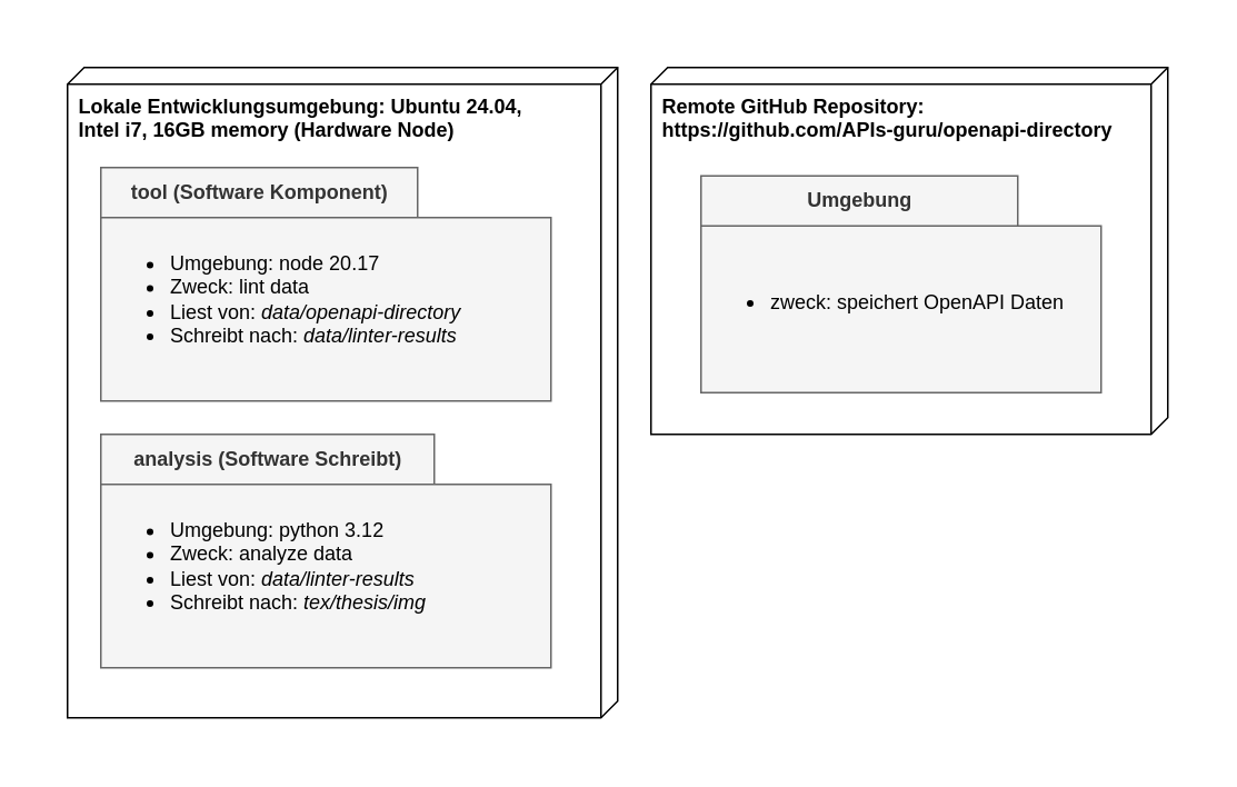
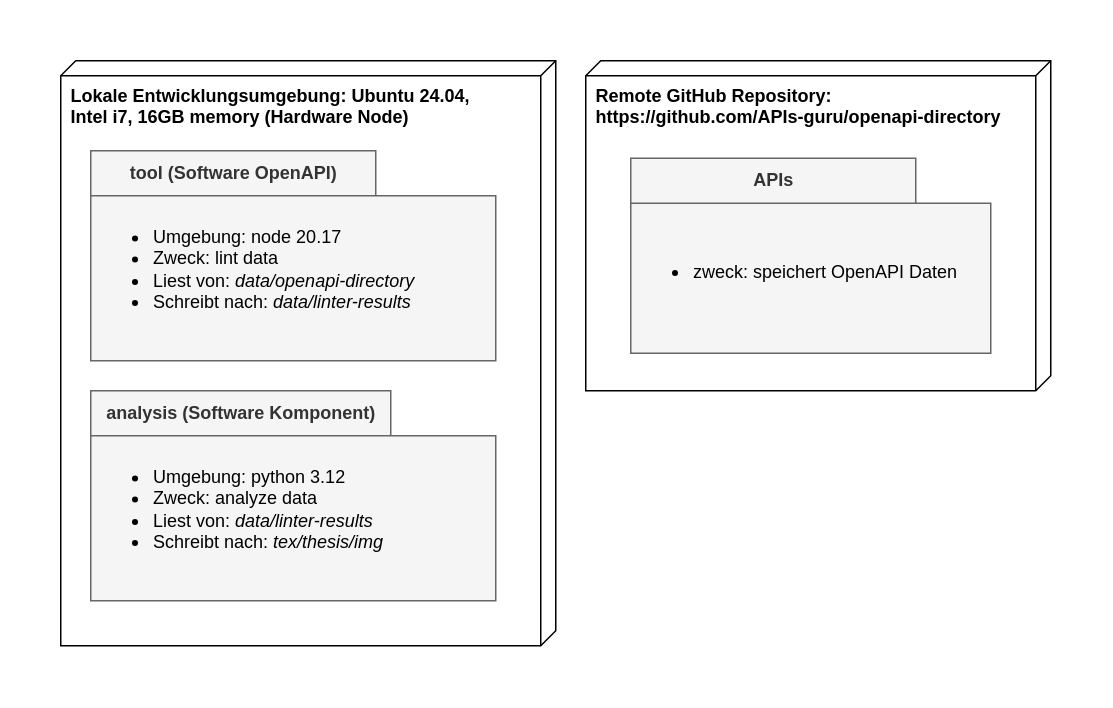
- <mxCell id="4" value="tool (Software Komponent)" style="shape=folder;fontStyle=1;tabWidth=190;tabHeight=30;tabPosition=left;html=1;boundedLbl=1;labelInHeader=1;container=1;collapsible=0;fillColor=#f5f5f5;fontColor=#333333;strokeColor=#666666;" parent="1" vertex="1"><mxGeometry x="60" y="100" width="270" height="140" as="geometry" /></mxCell>
+ <mxCell id="4" value="tool (Software OpenAPI)" style="shape=folder;fontStyle=1;tabWidth=190;tabHeight=30;tabPosition=left;html=1;boundedLbl=1;labelInHeader=1;container=1;collapsible=0;fillColor=#f5f5f5;fontColor=#333333;strokeColor=#666666;" parent="1" vertex="1"><mxGeometry x="60" y="100" width="270" height="140" as="geometry" /></mxCell>
- <mxCell id="9" value="Umgebung" style="shape=folder;fontStyle=1;tabWidth=190;tabHeight=30;tabPosition=left;html=1;boundedLbl=1;labelInHeader=1;container=1;collapsible=0;fillColor=#f5f5f5;fontColor=#333333;strokeColor=#666666;" parent="1" vertex="1"><mxGeometry x="420" y="105" width="240" height="130" as="geometry" /></mxCell>
+ <mxCell id="9" value="APIs" style="shape=folder;fontStyle=1;tabWidth=190;tabHeight=30;tabPosition=left;html=1;boundedLbl=1;labelInHeader=1;container=1;collapsible=0;fillColor=#f5f5f5;fontColor=#333333;strokeColor=#666666;" parent="1" vertex="1"><mxGeometry x="420" y="105" width="240" height="130" as="geometry" /></mxCell>
- <mxCell id="6" value="analysis (Software Schreibt)" style="shape=folder;fontStyle=1;tabWidth=200;tabHeight=30;tabPosition=left;html=1;boundedLbl=1;labelInHeader=1;container=1;collapsible=0;fillColor=#f5f5f5;fontColor=#333333;strokeColor=#666666;" parent="1" vertex="1"><mxGeometry x="60" y="260" width="270" height="140" as="geometry" /></mxCell>
+ <mxCell id="6" value="analysis (Software Komponent)" style="shape=folder;fontStyle=1;tabWidth=200;tabHeight=30;tabPosition=left;html=1;boundedLbl=1;labelInHeader=1;container=1;collapsible=0;fillColor=#f5f5f5;fontColor=#333333;strokeColor=#666666;" parent="1" vertex="1"><mxGeometry x="60" y="260" width="270" height="140" as="geometry" /></mxCell>
